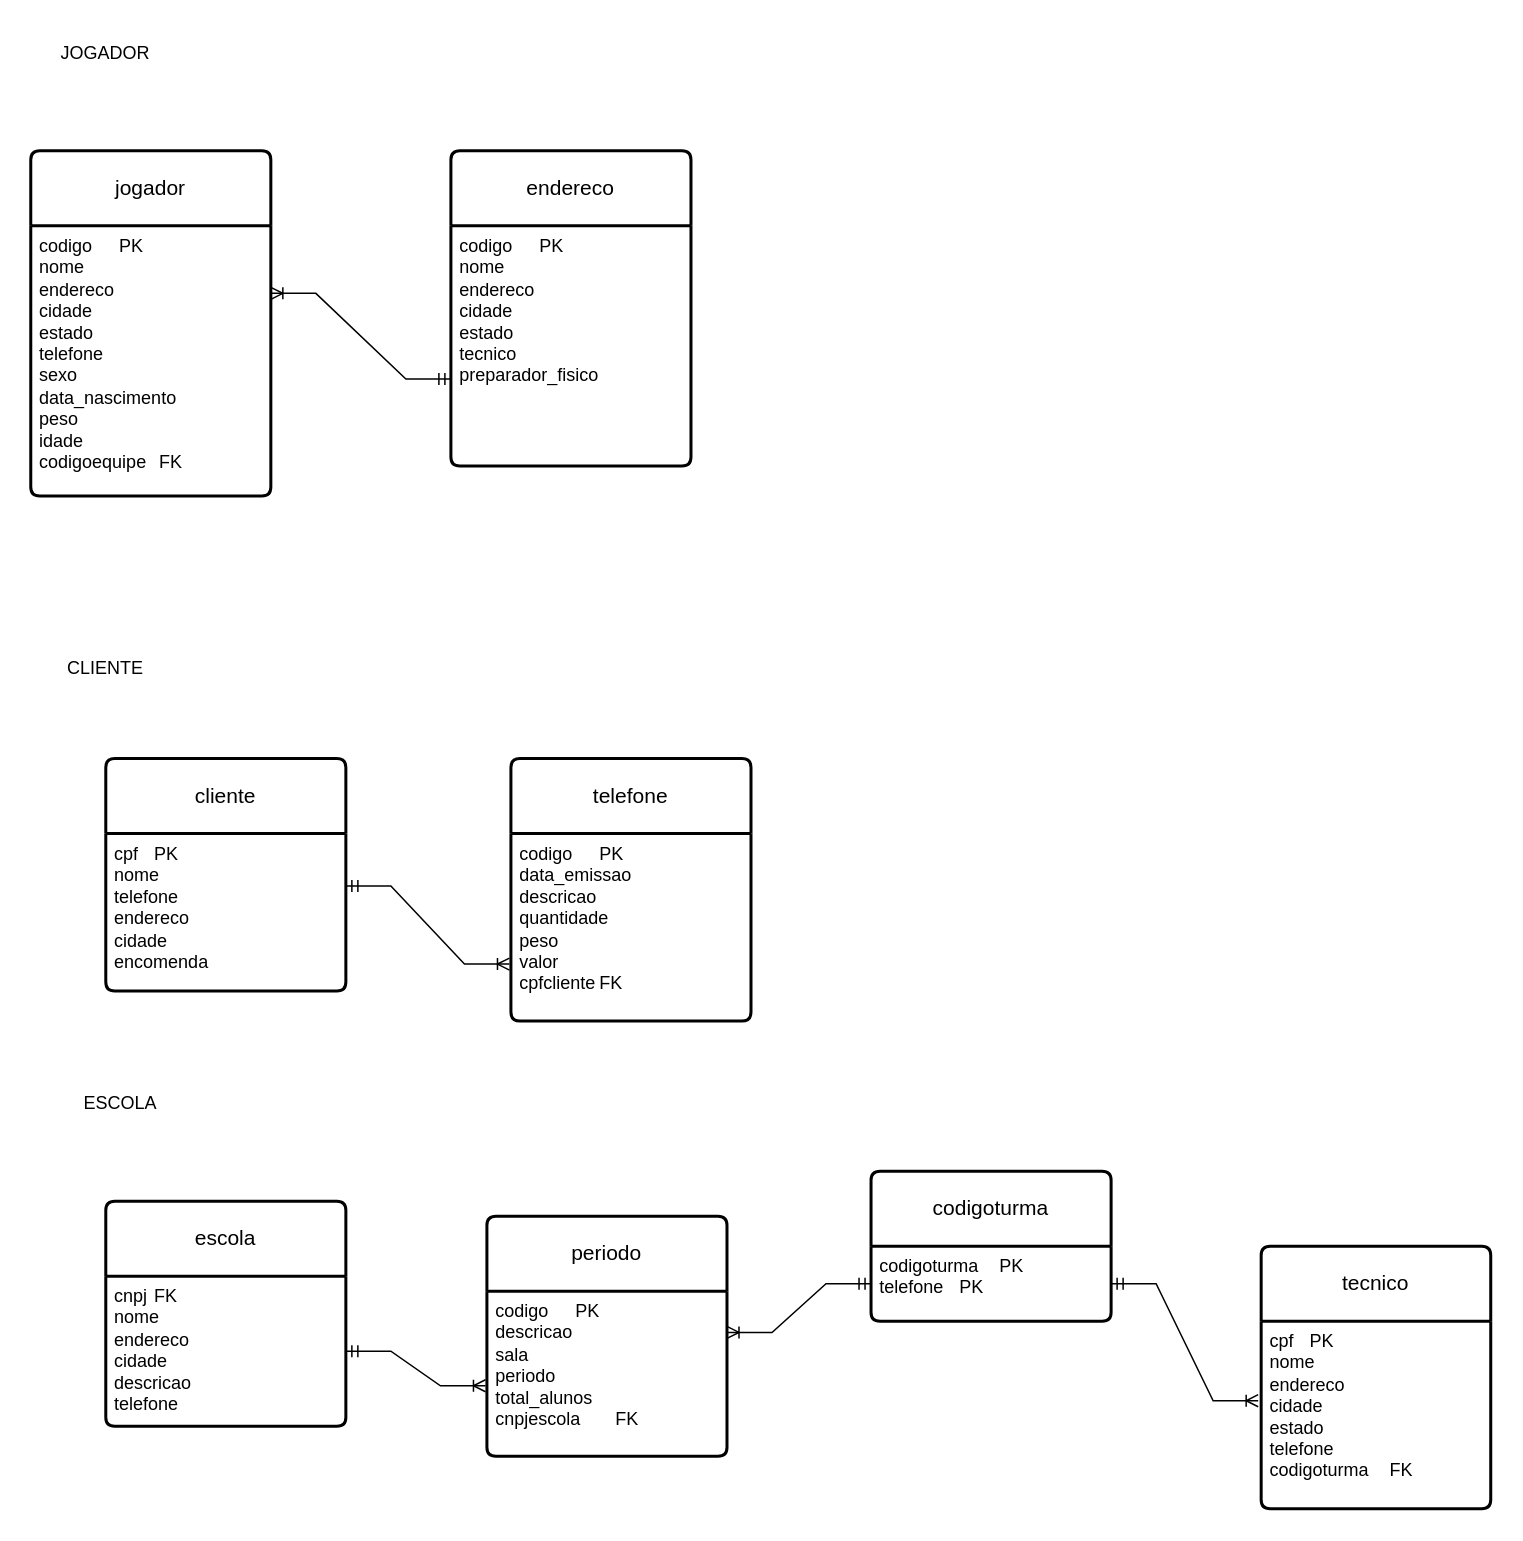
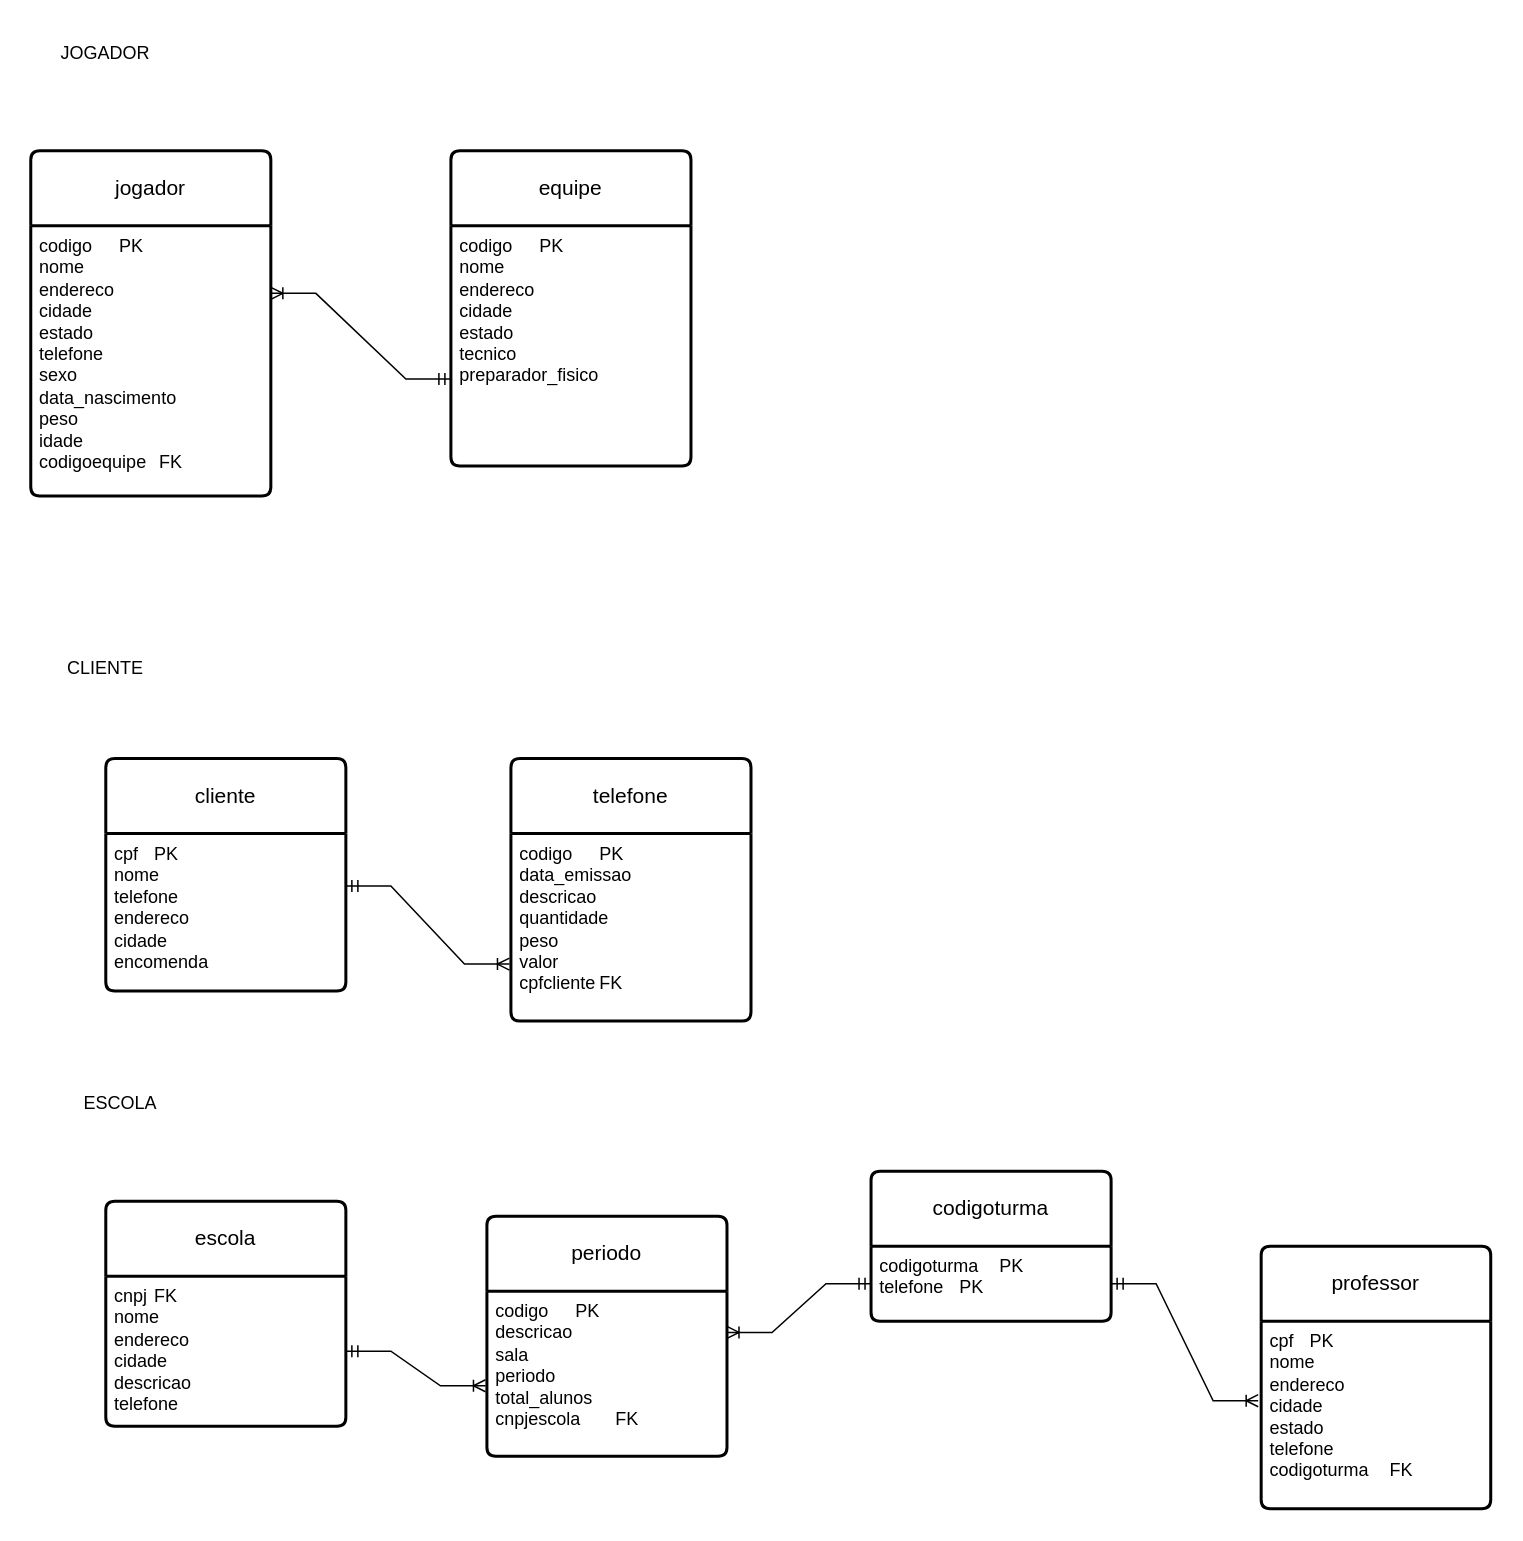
- <mxCell id="4" value="endereco" style="swimlane;childLayout=stackLayout;horizontal=1;startSize=50;horizontalStack=0;rounded=1;fontSize=14;fontStyle=0;strokeWidth=2;resizeParent=0;resizeLast=1;shadow=0;dashed=0;align=center;arcSize=4;whiteSpace=wrap;html=1;" vertex="1" parent="1"><mxGeometry x="300" y="100" width="160" height="210" as="geometry" /></mxCell>
+ <mxCell id="4" value="equipe" style="swimlane;childLayout=stackLayout;horizontal=1;startSize=50;horizontalStack=0;rounded=1;fontSize=14;fontStyle=0;strokeWidth=2;resizeParent=0;resizeLast=1;shadow=0;dashed=0;align=center;arcSize=4;whiteSpace=wrap;html=1;" vertex="1" parent="1"><mxGeometry x="300" y="100" width="160" height="210" as="geometry" /></mxCell>
- <mxCell id="20" value="tecnico" style="swimlane;childLayout=stackLayout;horizontal=1;startSize=50;horizontalStack=0;rounded=1;fontSize=14;fontStyle=0;strokeWidth=2;resizeParent=0;resizeLast=1;shadow=0;dashed=0;align=center;arcSize=4;whiteSpace=wrap;html=1;" vertex="1" parent="1"><mxGeometry x="840" y="830" width="153" height="175" as="geometry" /></mxCell>
+ <mxCell id="20" value="professor" style="swimlane;childLayout=stackLayout;horizontal=1;startSize=50;horizontalStack=0;rounded=1;fontSize=14;fontStyle=0;strokeWidth=2;resizeParent=0;resizeLast=1;shadow=0;dashed=0;align=center;arcSize=4;whiteSpace=wrap;html=1;" vertex="1" parent="1"><mxGeometry x="840" y="830" width="153" height="175" as="geometry" /></mxCell>
